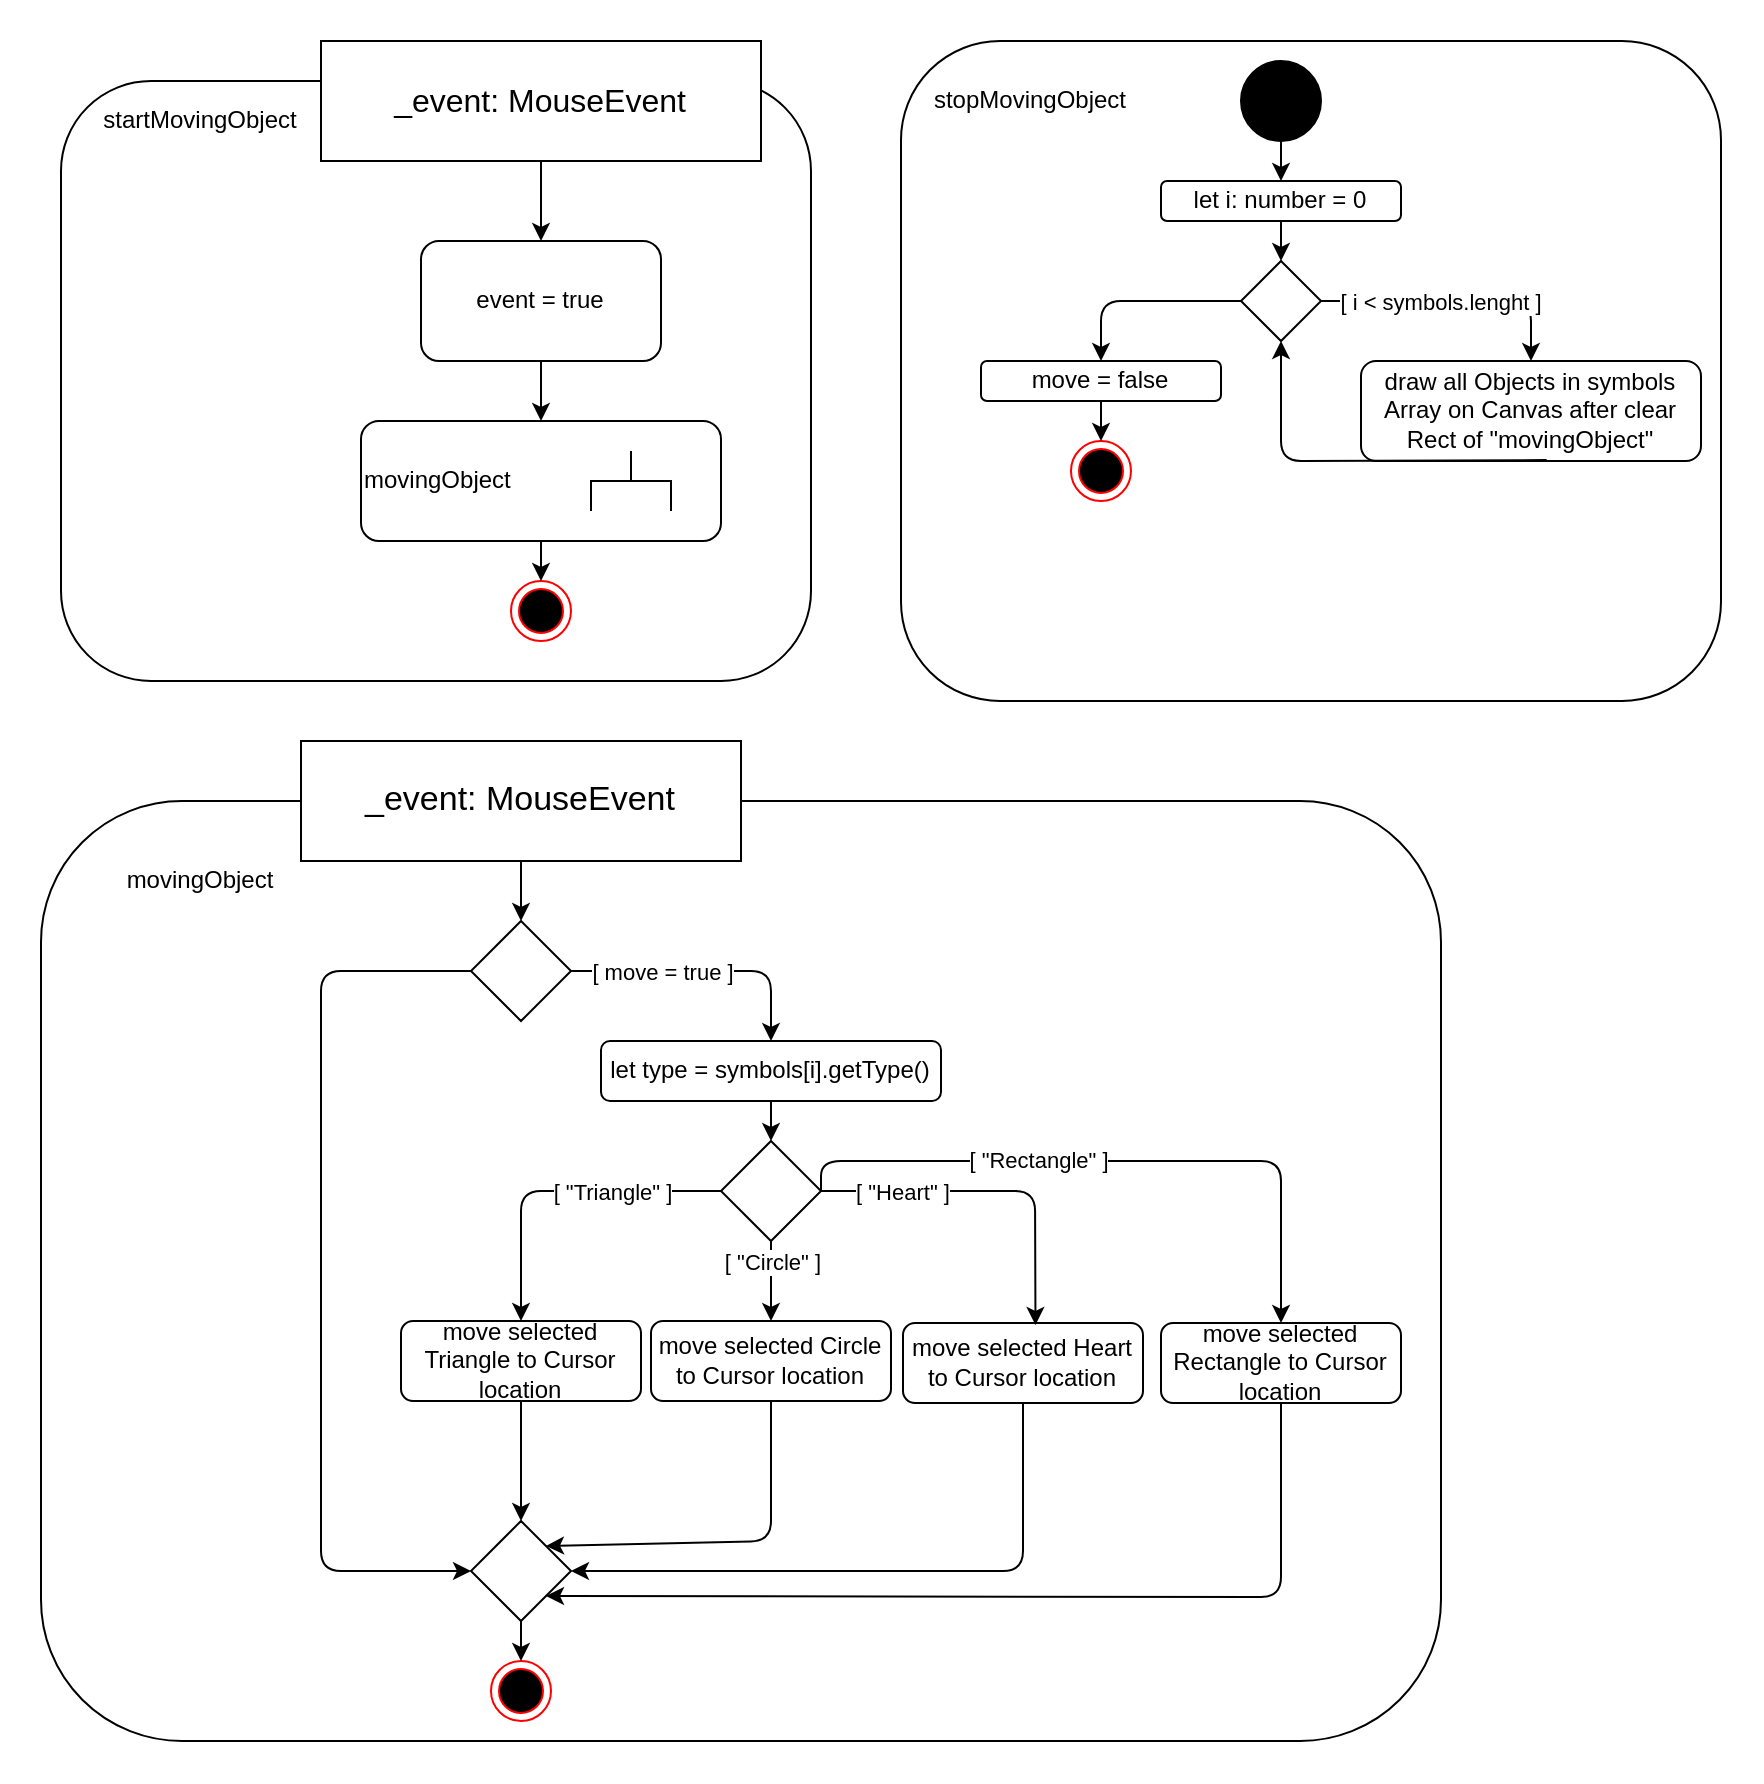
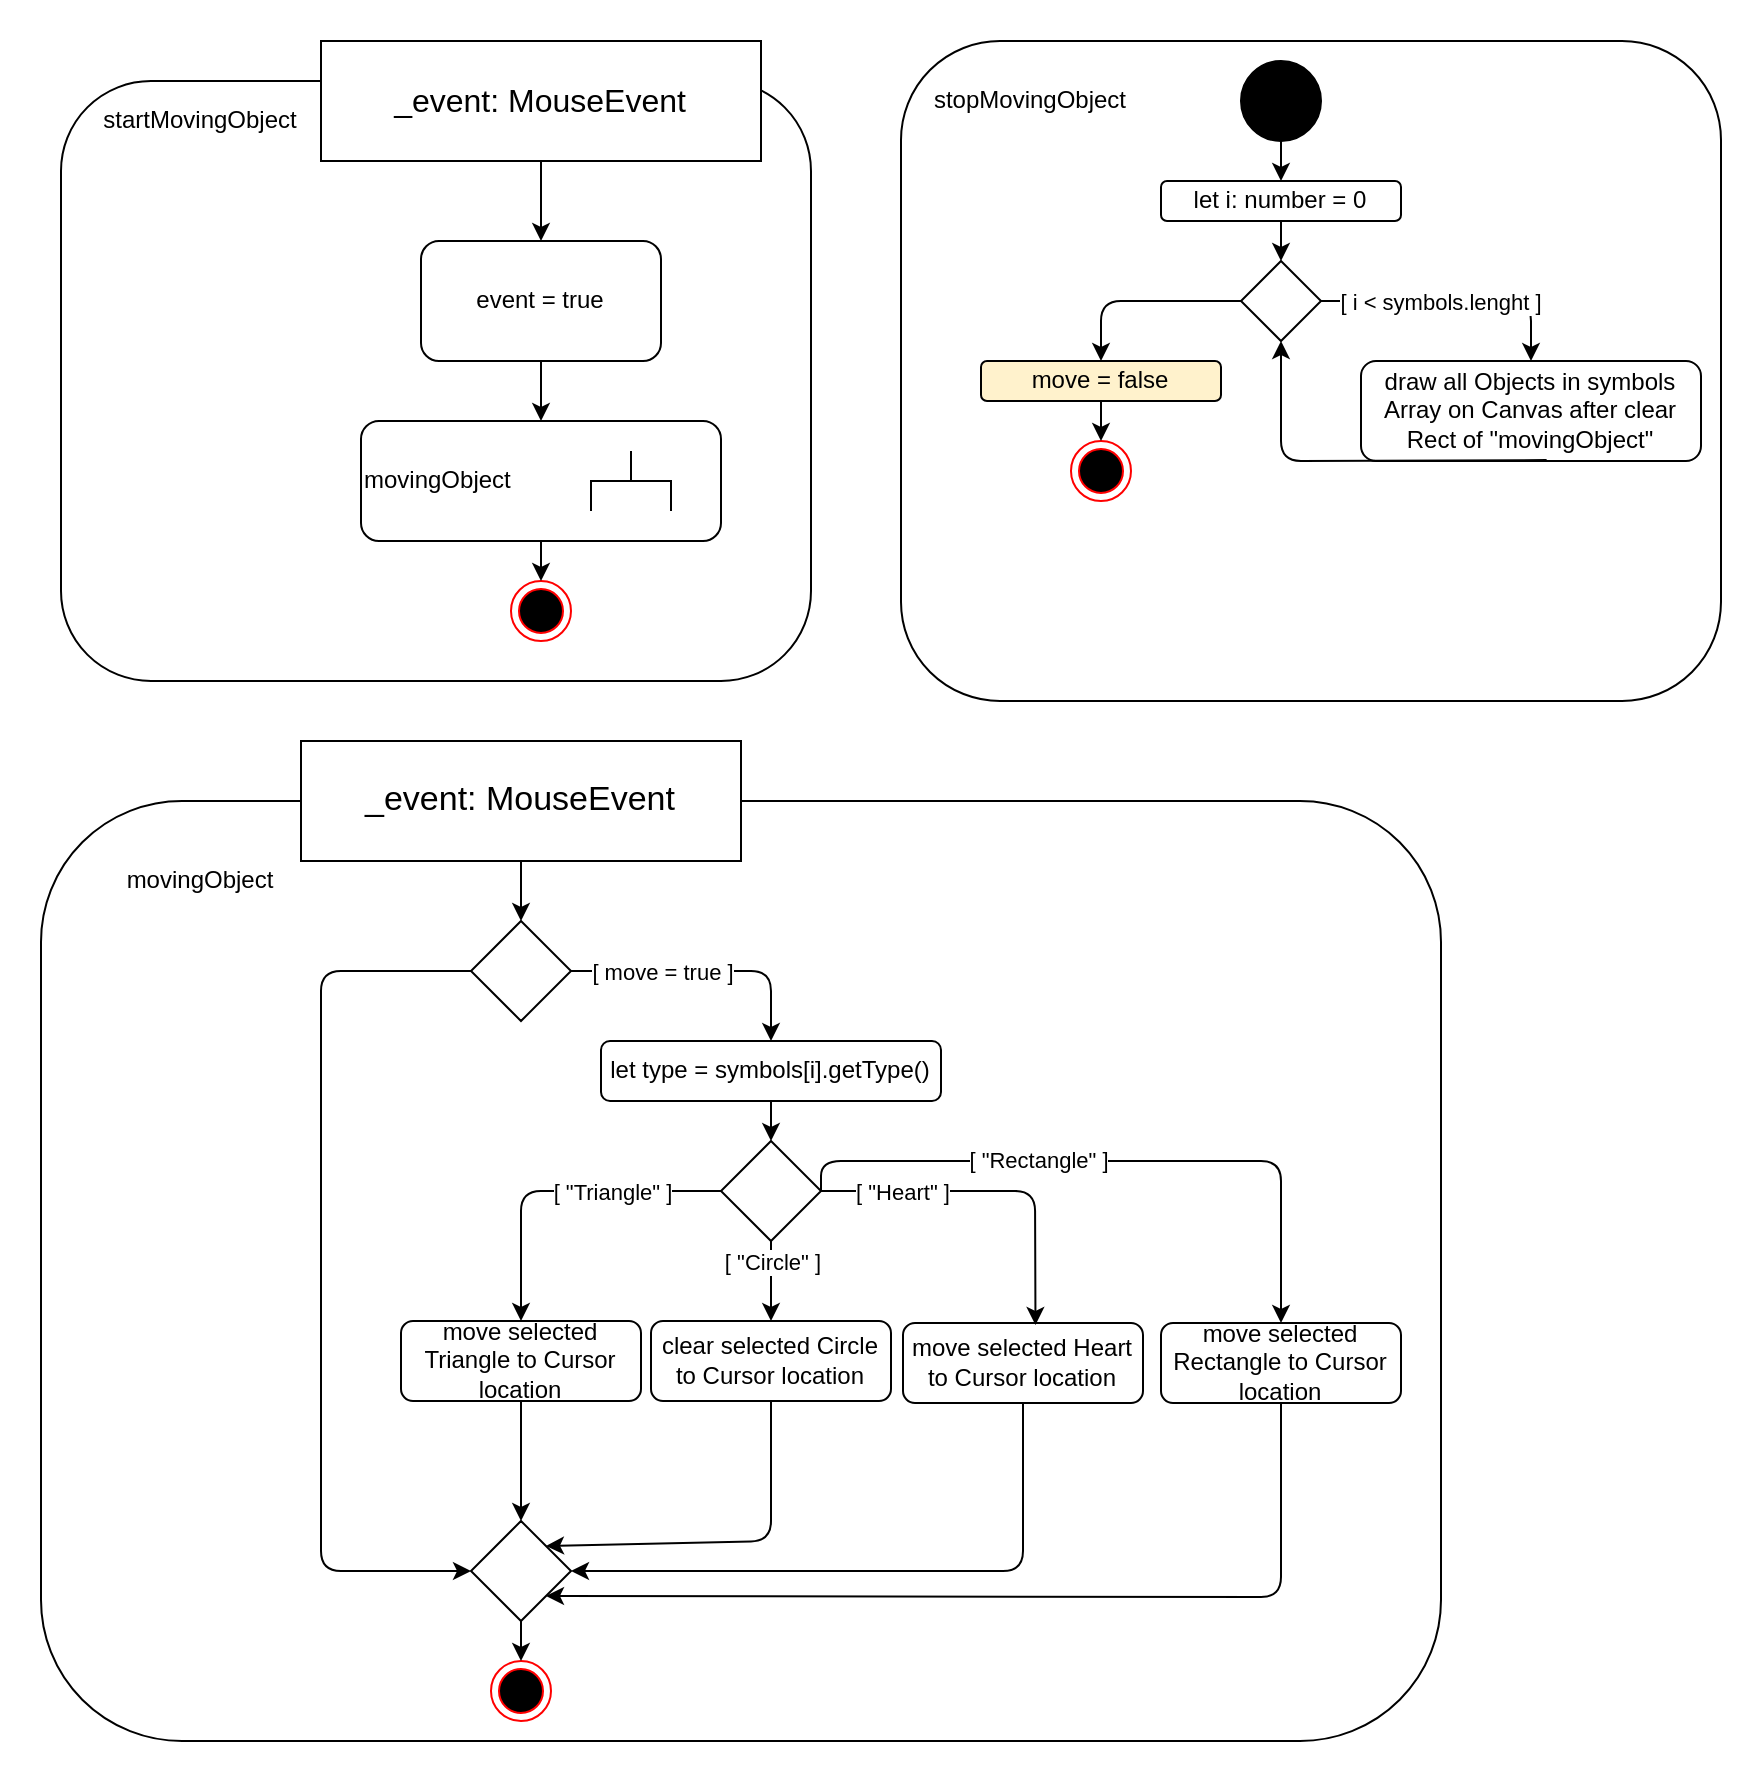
- <mxCell id="24" value="move = false" style="rounded=1;whiteSpace=wrap;html=1;fillColor=#ffffff;" vertex="1" parent="1"><mxGeometry x="490" y="180" width="120" height="20" as="geometry" /></mxCell>
+ <mxCell id="24" value="move = false" style="rounded=1;whiteSpace=wrap;html=1;fillColor=#fff2cc;" vertex="1" parent="1"><mxGeometry x="490" y="180" width="120" height="20" as="geometry" /></mxCell>
- <mxCell id="40" value="move selected Circle to Cursor location" style="rounded=1;whiteSpace=wrap;html=1;fillColor=#ffffff;" vertex="1" parent="1"><mxGeometry x="325" y="660" width="120" height="40" as="geometry" /></mxCell>
+ <mxCell id="40" value="clear selected Circle to Cursor location" style="rounded=1;whiteSpace=wrap;html=1;fillColor=#ffffff;" vertex="1" parent="1"><mxGeometry x="325" y="660" width="120" height="40" as="geometry" /></mxCell>
